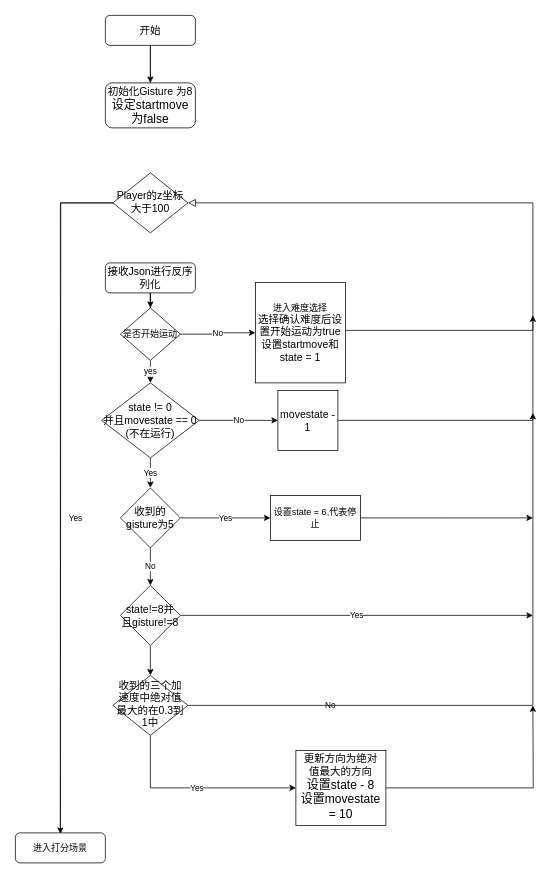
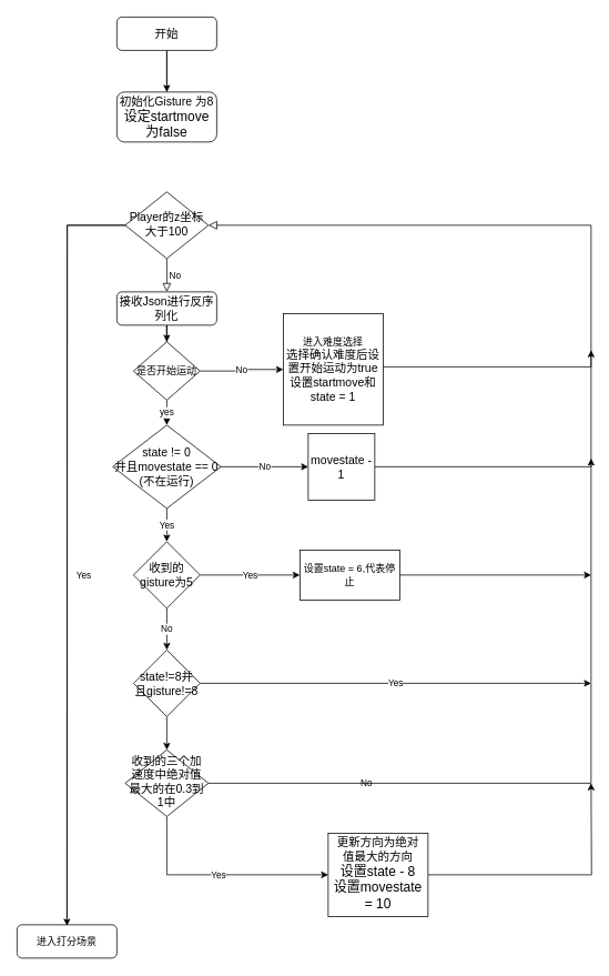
+ <mxCell id="5" value="No" style="edgeStyle=orthogonalEdgeStyle;rounded=0;html=1;jettySize=auto;orthogonalLoop=1;fontSize=11;endArrow=block;endFill=0;endSize=8;strokeWidth=1;shadow=0;labelBackgroundColor=none;" parent="1" source="7" target="9" edge="1"><mxGeometry y="10" relative="1" as="geometry"><mxPoint as="offset" /></mxGeometry></mxCell>
